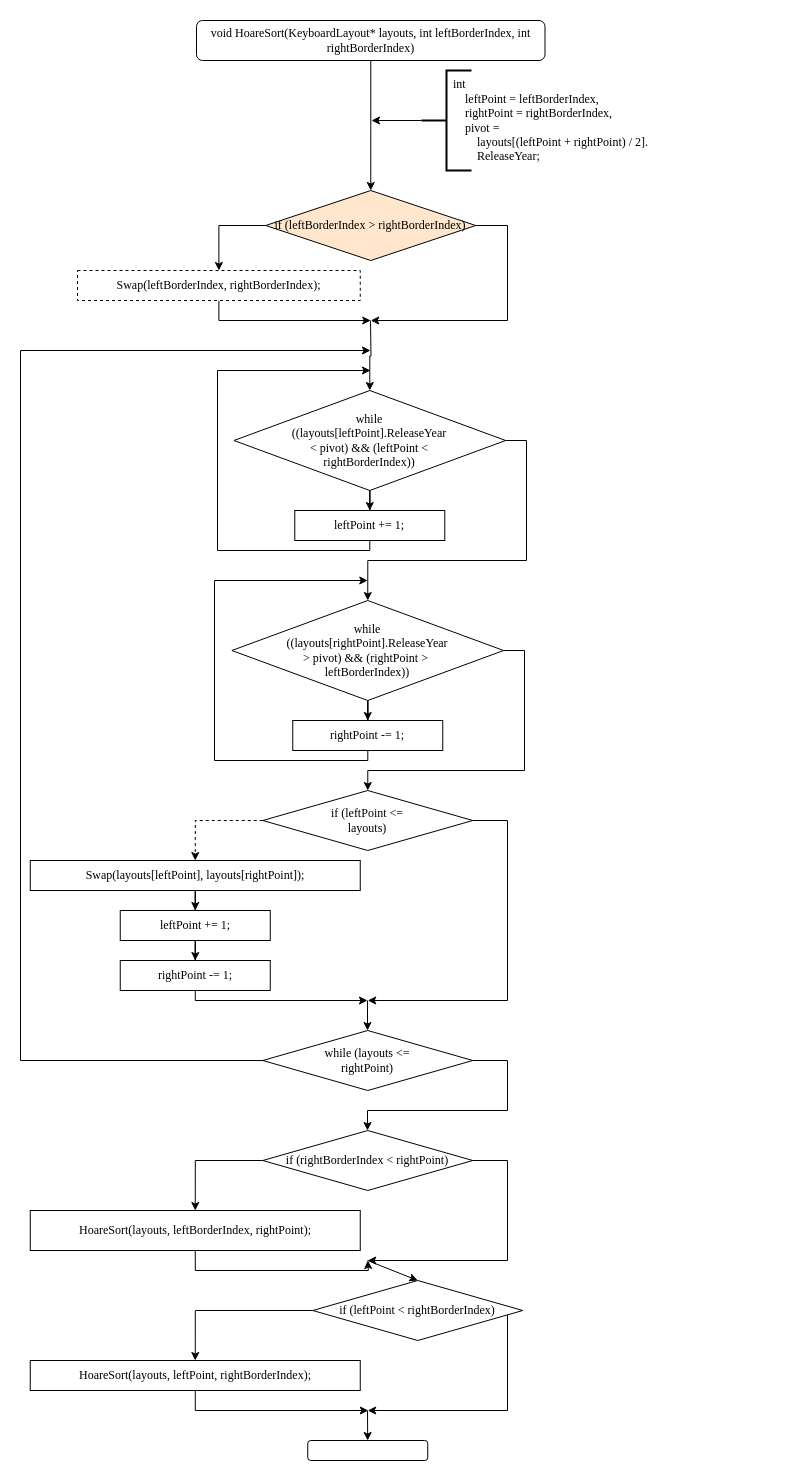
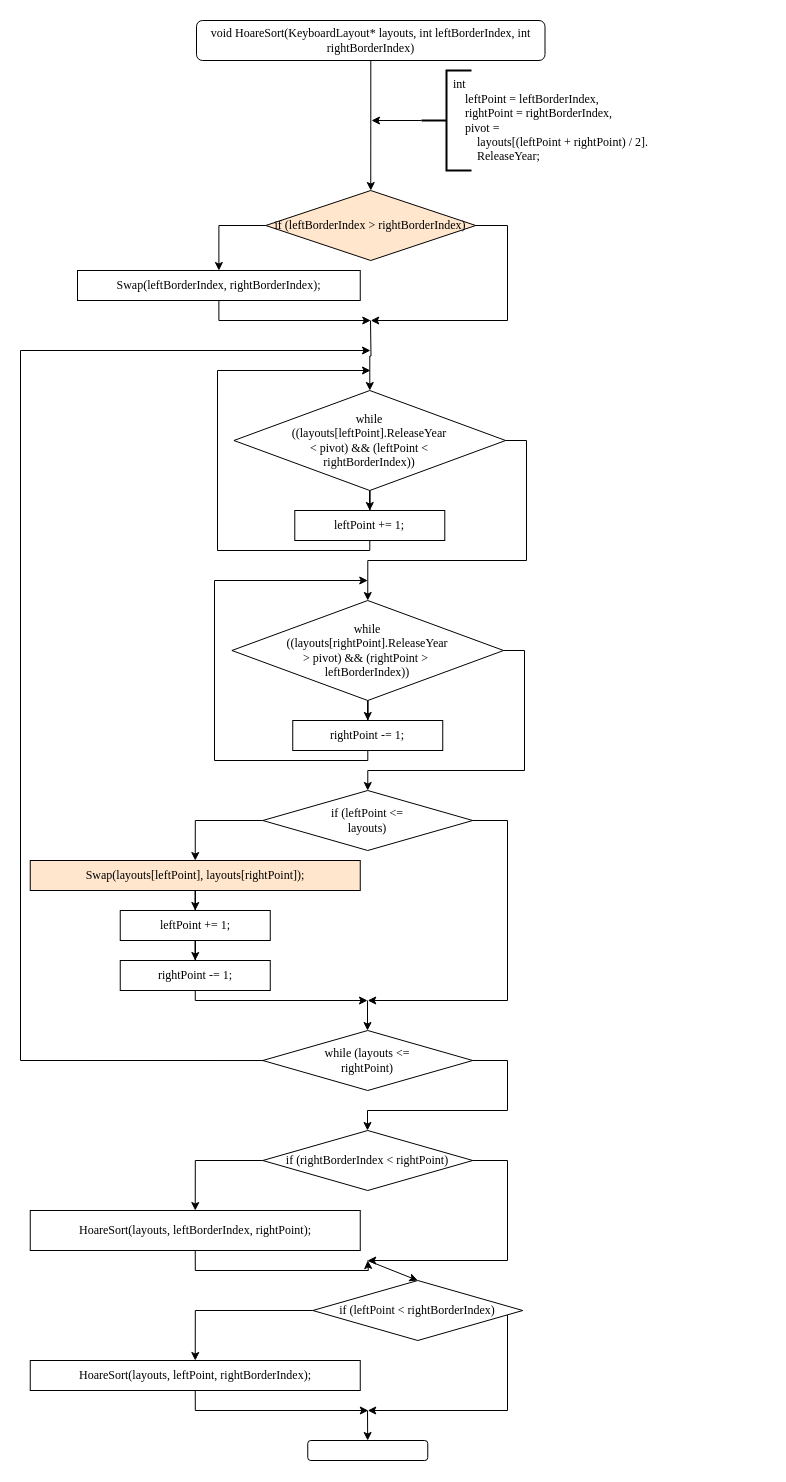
- <mxCell id="12" value="Swap(leftBorderIndex, rightBorderIndex);" style="rounded=0;whiteSpace=wrap;html=1;fontFamily=Consolas;align=center;dashed=1;" vertex="1" parent="1"><mxGeometry x="77" y="270" width="282.75" height="30" as="geometry" /></mxCell>
+ <mxCell id="12" value="Swap(leftBorderIndex, rightBorderIndex);" style="rounded=0;whiteSpace=wrap;html=1;fontFamily=Consolas;align=center;" vertex="1" parent="1"><mxGeometry x="77" y="270" width="282.75" height="30" as="geometry" /></mxCell>
- <mxCell id="23" style="edgeStyle=orthogonalEdgeStyle;rounded=0;orthogonalLoop=1;jettySize=auto;html=1;entryX=0.5;entryY=0;entryDx=0;entryDy=0;fontFamily=consolas;dashed=1;" edge="1" parent="1" source="26" target="28"><mxGeometry relative="1" as="geometry"><Array as="points"><mxPoint x="195" y="820" /></Array></mxGeometry></mxCell>
+ <mxCell id="23" style="edgeStyle=orthogonalEdgeStyle;rounded=0;orthogonalLoop=1;jettySize=auto;html=1;entryX=0.5;entryY=0;entryDx=0;entryDy=0;fontFamily=consolas;" edge="1" parent="1" source="26" target="28"><mxGeometry relative="1" as="geometry"><Array as="points"><mxPoint x="195" y="820" /></Array></mxGeometry></mxCell>
- <mxCell id="28" value="Swap(layouts[leftPoint], layouts[rightPoint]);" style="rounded=0;whiteSpace=wrap;html=1;fontFamily=Consolas;align=center;" vertex="1" parent="1"><mxGeometry x="29.75" y="860" width="330" height="30" as="geometry" /></mxCell>
+ <mxCell id="28" value="Swap(layouts[leftPoint], layouts[rightPoint]);" style="rounded=0;whiteSpace=wrap;html=1;fontFamily=Consolas;align=center;fillColor=#ffe6cc;" vertex="1" parent="1"><mxGeometry x="29.75" y="860" width="330" height="30" as="geometry" /></mxCell>
